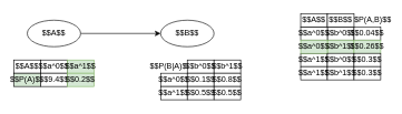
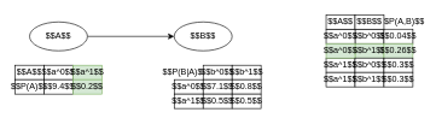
- <mxCell id="7" value="$$P(A)$$" style="rounded=0;whiteSpace=wrap;html=1;fillColor=#d5e8d4;" vertex="1" parent="1"><mxGeometry x="20" y="110" width="40" height="20" as="geometry" /></mxCell>
+ <mxCell id="7" value="$$P(A)$$" style="rounded=0;whiteSpace=wrap;html=1;" vertex="1" parent="1"><mxGeometry x="20" y="110" width="40" height="20" as="geometry" /></mxCell>
- <mxCell id="15" value="$$0.1$$" style="rounded=0;whiteSpace=wrap;html=1;" vertex="1" parent="1"><mxGeometry x="280" y="110" width="40" height="20" as="geometry" /></mxCell>
+ <mxCell id="15" value="$$7.1$$" style="rounded=0;whiteSpace=wrap;html=1;" vertex="1" parent="1"><mxGeometry x="280" y="110" width="40" height="20" as="geometry" /></mxCell>
